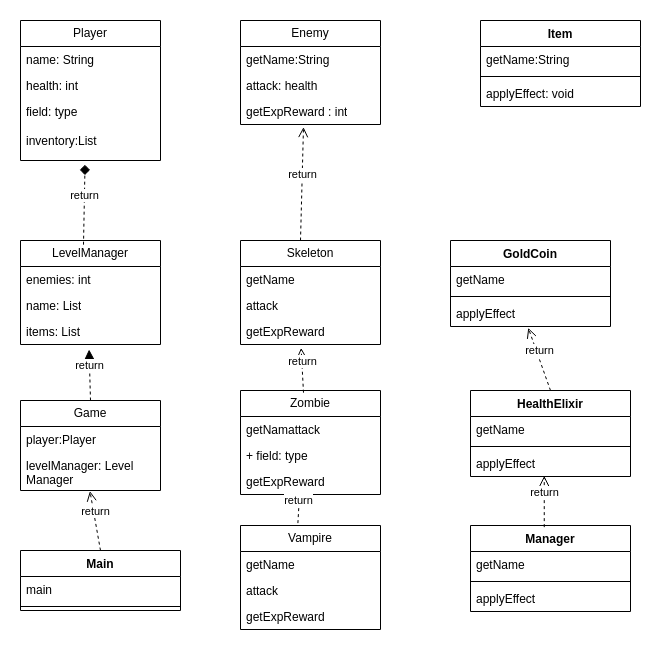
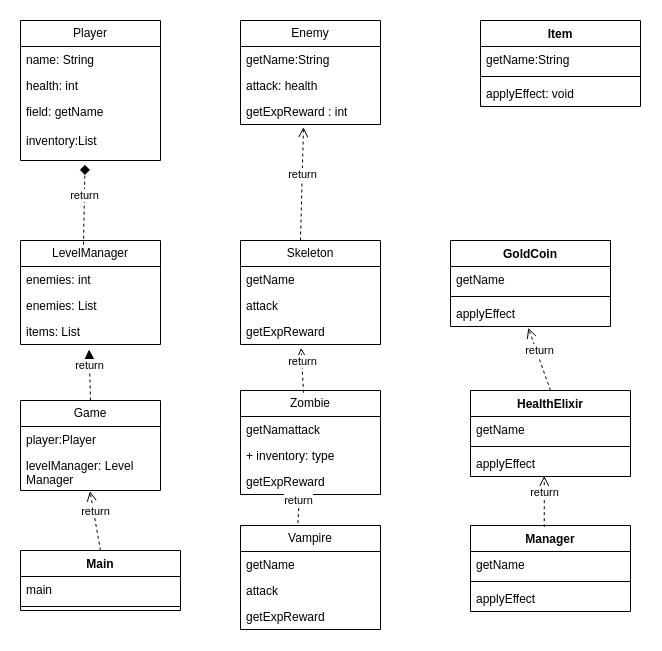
- <mxCell id="5" value="field: type&lt;br&gt;&lt;br&gt;inventory:List" style="text;strokeColor=none;fillColor=none;align=left;verticalAlign=top;spacingLeft=4;spacingRight=4;overflow=hidden;rotatable=0;points=[[0,0.5],[1,0.5]];portConstraint=eastwest;whiteSpace=wrap;html=1;" vertex="1" parent="2"><mxGeometry y="78" width="140" height="62" as="geometry" /></mxCell>
+ <mxCell id="5" value="field: getName&lt;br&gt;&lt;br&gt;inventory:List" style="text;strokeColor=none;fillColor=none;align=left;verticalAlign=top;spacingLeft=4;spacingRight=4;overflow=hidden;rotatable=0;points=[[0,0.5],[1,0.5]];portConstraint=eastwest;whiteSpace=wrap;html=1;" vertex="1" parent="2"><mxGeometry y="78" width="140" height="62" as="geometry" /></mxCell>
- <mxCell id="16" value="name: List" style="text;strokeColor=none;fillColor=none;align=left;verticalAlign=top;spacingLeft=4;spacingRight=4;overflow=hidden;rotatable=0;points=[[0,0.5],[1,0.5]];portConstraint=eastwest;whiteSpace=wrap;html=1;" vertex="1" parent="14"><mxGeometry y="52" width="140" height="26" as="geometry" /></mxCell>
+ <mxCell id="16" value="enemies: List" style="text;strokeColor=none;fillColor=none;align=left;verticalAlign=top;spacingLeft=4;spacingRight=4;overflow=hidden;rotatable=0;points=[[0,0.5],[1,0.5]];portConstraint=eastwest;whiteSpace=wrap;html=1;" vertex="1" parent="14"><mxGeometry y="52" width="140" height="26" as="geometry" /></mxCell>
- <mxCell id="31" value="+ field: type" style="text;strokeColor=none;fillColor=none;align=left;verticalAlign=top;spacingLeft=4;spacingRight=4;overflow=hidden;rotatable=0;points=[[0,0.5],[1,0.5]];portConstraint=eastwest;whiteSpace=wrap;html=1;" vertex="1" parent="29"><mxGeometry y="52" width="140" height="26" as="geometry" /></mxCell>
+ <mxCell id="31" value="+ inventory: type" style="text;strokeColor=none;fillColor=none;align=left;verticalAlign=top;spacingLeft=4;spacingRight=4;overflow=hidden;rotatable=0;points=[[0,0.5],[1,0.5]];portConstraint=eastwest;whiteSpace=wrap;html=1;" vertex="1" parent="29"><mxGeometry y="52" width="140" height="26" as="geometry" /></mxCell>
